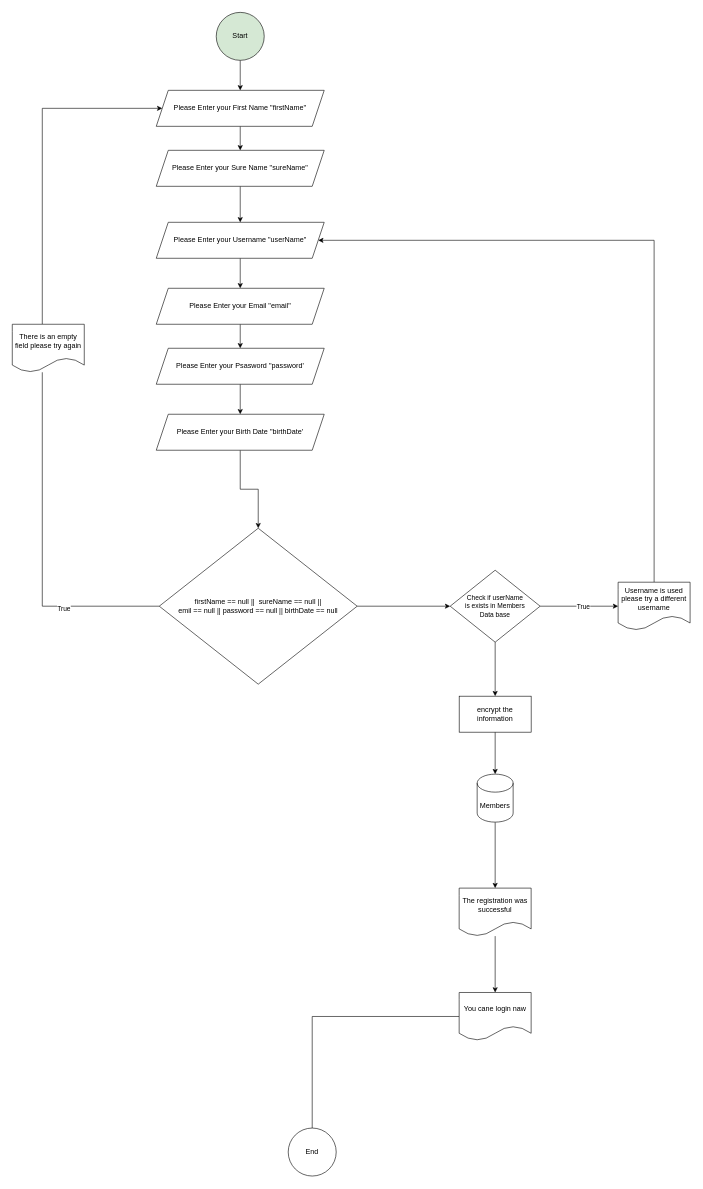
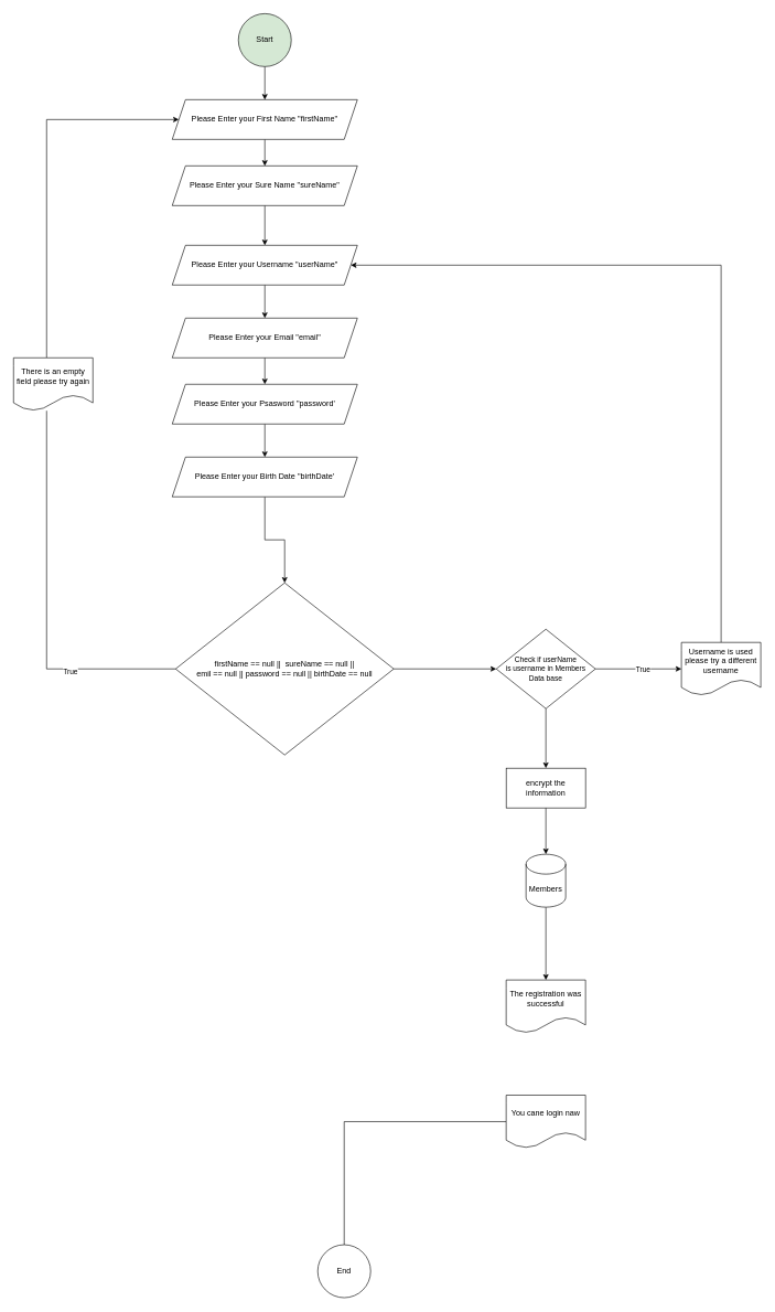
- <mxCell id="23" value="&lt;span style=&quot;font-size: 11px ; background-color: rgb(255 , 255 , 255)&quot;&gt;Check if userName &lt;br&gt;is exists in Members &lt;br&gt;Data base&lt;/span&gt;" style="rhombus;whiteSpace=wrap;html=1;" vertex="1" parent="1"><mxGeometry x="750" y="950" width="150" height="120" as="geometry" /></mxCell>
+ <mxCell id="23" value="&lt;span style=&quot;font-size: 11px ; background-color: rgb(255 , 255 , 255)&quot;&gt;Check if userName &lt;br&gt;is username in Members &lt;br&gt;Data base&lt;/span&gt;" style="rhombus;whiteSpace=wrap;html=1;" vertex="1" parent="1"><mxGeometry x="750" y="950" width="150" height="120" as="geometry" /></mxCell>
- <mxCell id="32" style="edgeStyle=orthogonalEdgeStyle;rounded=0;orthogonalLoop=1;jettySize=auto;html=1;" edge="1" parent="1" source="33" target="35"><mxGeometry relative="1" as="geometry" /></mxCell>
